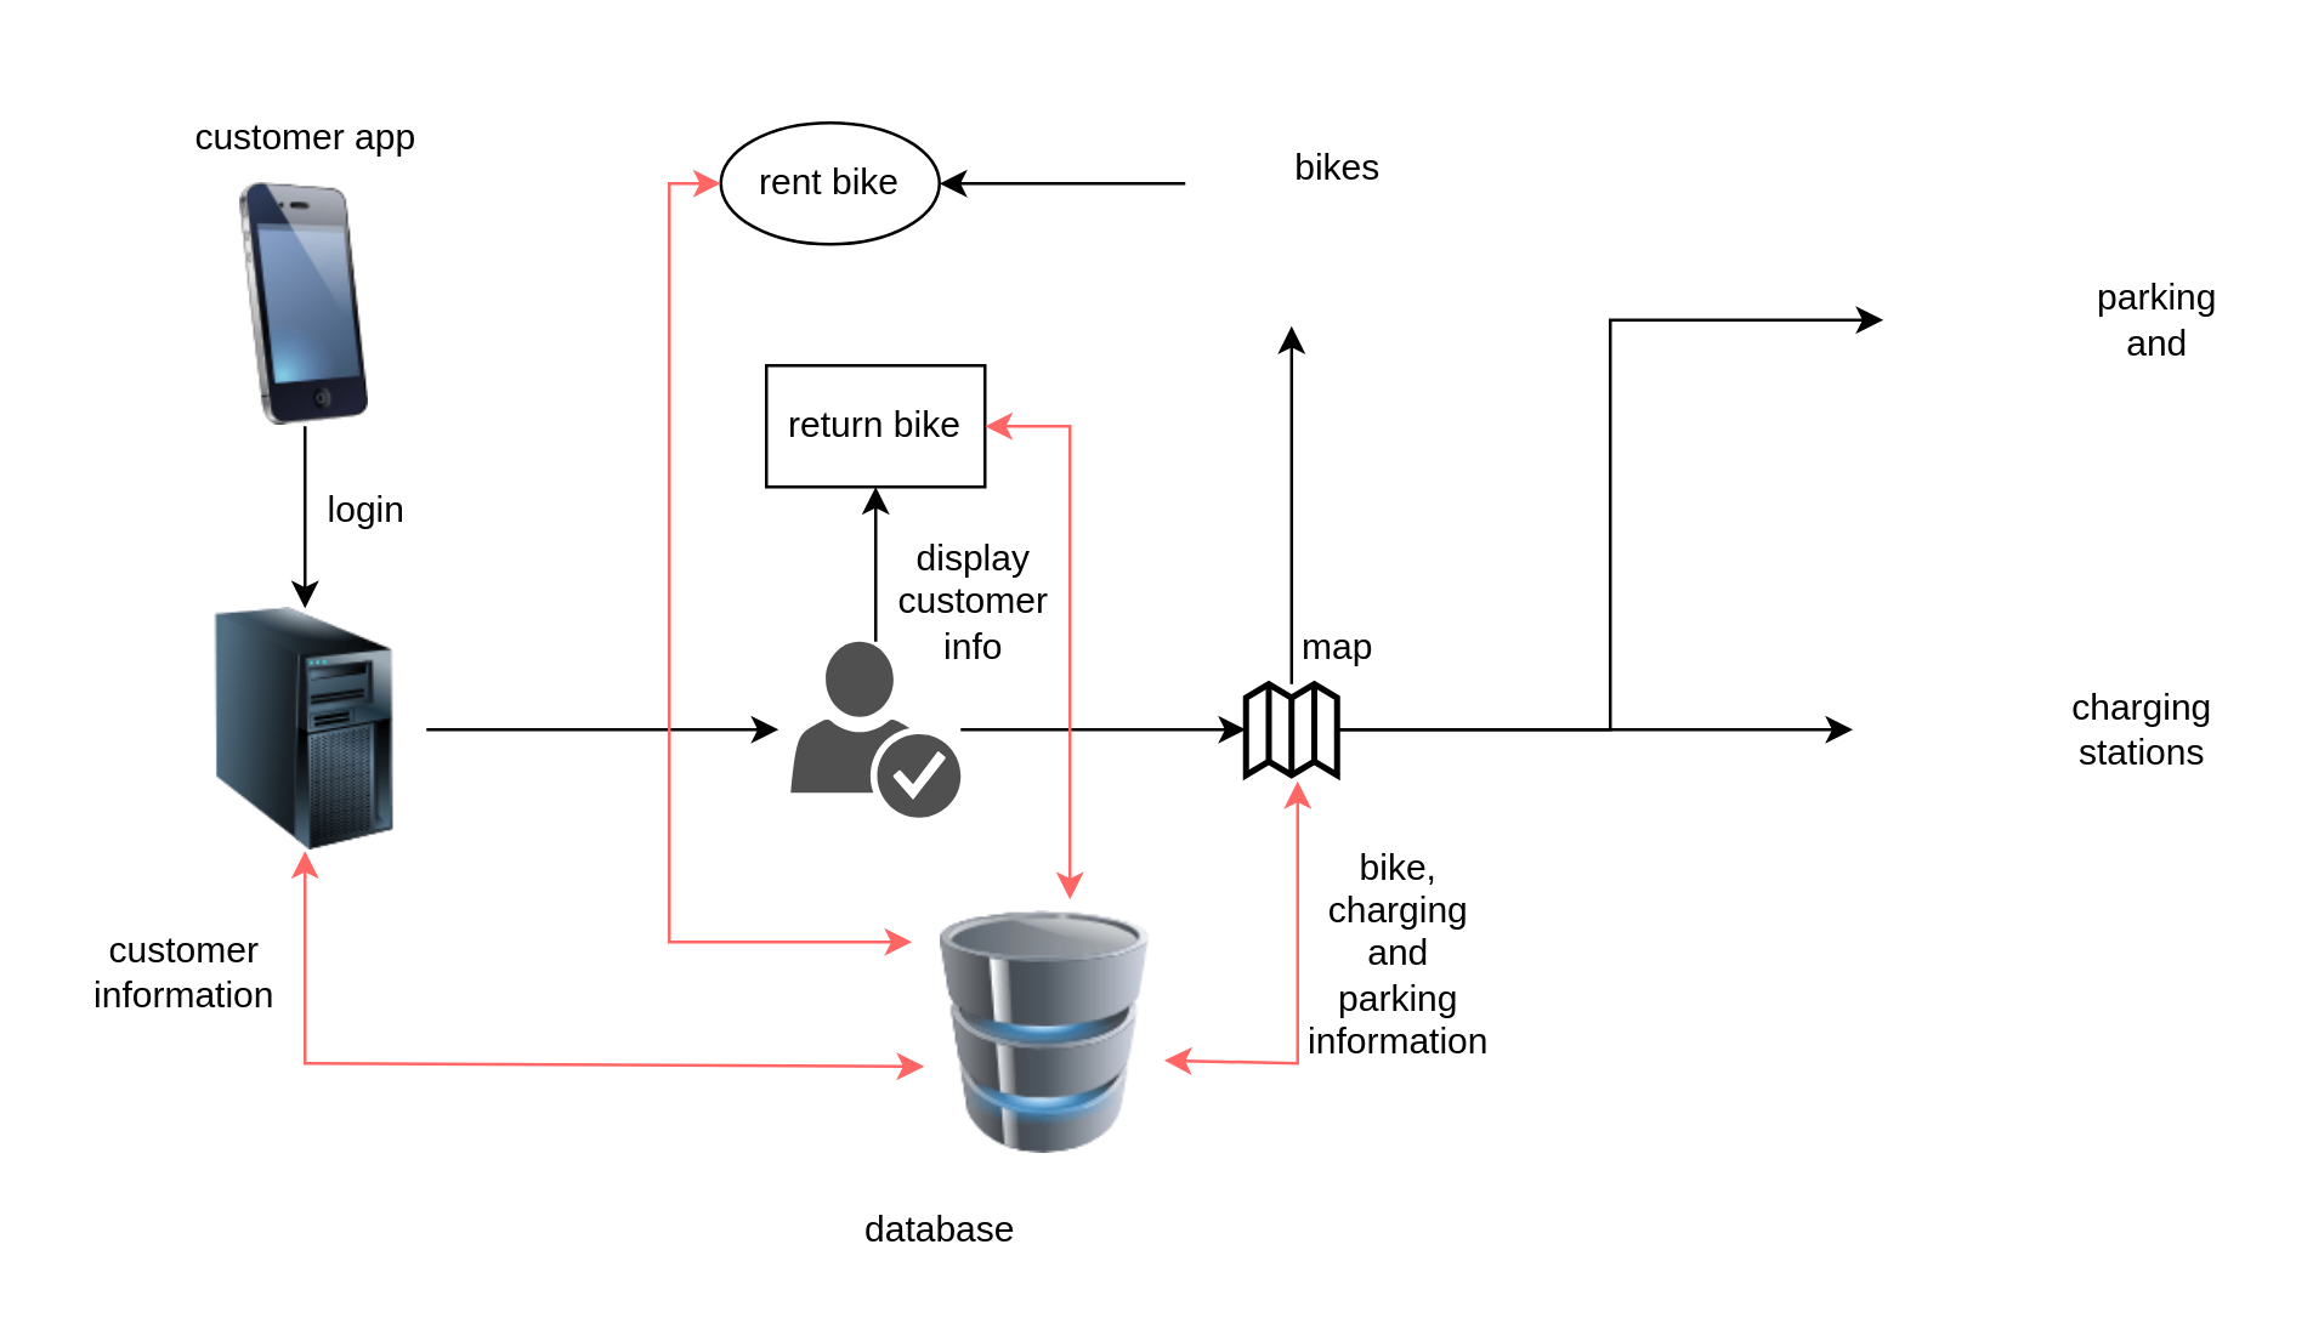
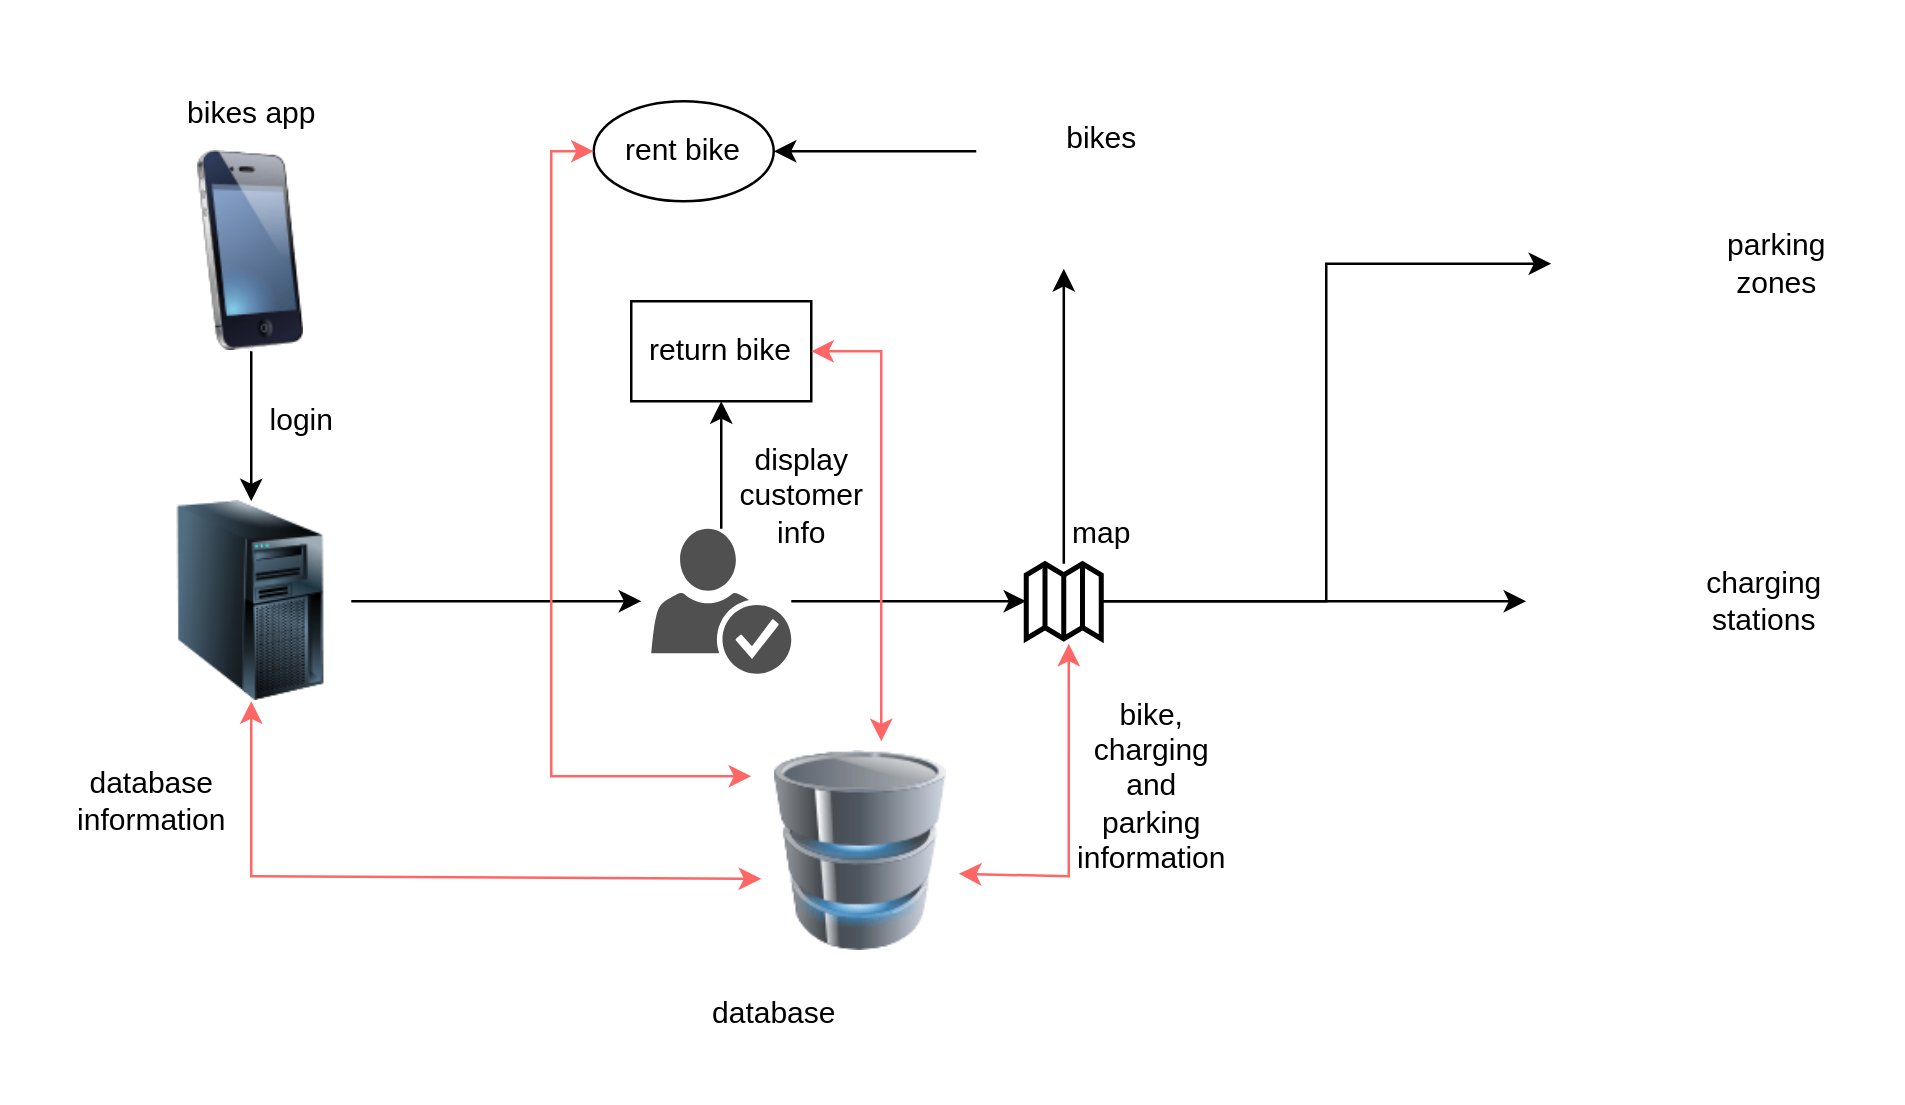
- <mxCell id="21" value="customer app" style="text;html=1;align=center;verticalAlign=middle;resizable=0;points=[];autosize=1;strokeColor=none;fillColor=none;" vertex="1" parent="1"><mxGeometry x="50" y="30" width="100" height="30" as="geometry" /></mxCell>
+ <mxCell id="21" value="bikes app" style="text;html=1;align=center;verticalAlign=middle;resizable=0;points=[];autosize=1;strokeColor=none;fillColor=none;" vertex="1" parent="1"><mxGeometry x="50" y="30" width="100" height="30" as="geometry" /></mxCell>
- <mxCell id="30" value="parking&lt;br&gt;and" style="text;html=1;align=center;verticalAlign=middle;resizable=0;points=[];autosize=1;strokeColor=none;fillColor=none;" vertex="1" parent="1"><mxGeometry x="680" y="85" width="60" height="40" as="geometry" /></mxCell>
+ <mxCell id="30" value="parking&lt;br&gt;zones" style="text;html=1;align=center;verticalAlign=middle;resizable=0;points=[];autosize=1;strokeColor=none;fillColor=none;" vertex="1" parent="1"><mxGeometry x="680" y="85" width="60" height="40" as="geometry" /></mxCell>
- <mxCell id="32" value="customer&lt;br&gt;information" style="text;html=1;align=center;verticalAlign=middle;resizable=0;points=[];autosize=1;strokeColor=none;fillColor=none;" vertex="1" parent="1"><mxGeometry x="20" y="300" width="80" height="40" as="geometry" /></mxCell>
+ <mxCell id="32" value="database&lt;br&gt;information" style="text;html=1;align=center;verticalAlign=middle;resizable=0;points=[];autosize=1;strokeColor=none;fillColor=none;" vertex="1" parent="1"><mxGeometry x="20" y="300" width="80" height="40" as="geometry" /></mxCell>
